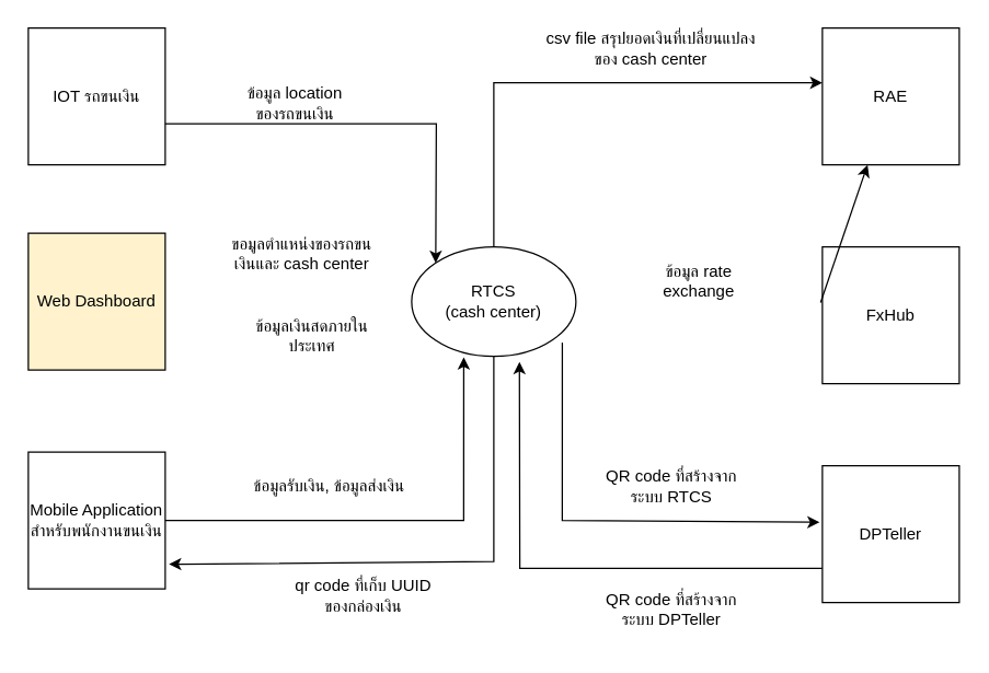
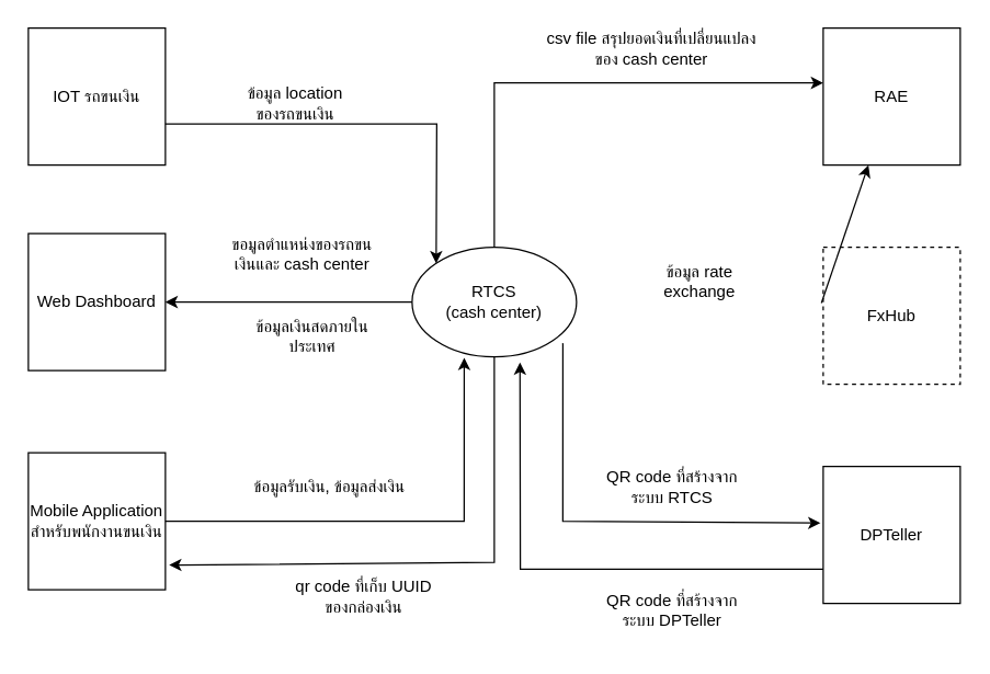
- <mxCell id="4" value="Web Dashboard" style="whiteSpace=wrap;html=1;aspect=fixed;fillColor=#fff2cc;" vertex="1" parent="1"><mxGeometry x="20" y="170" width="100" height="100" as="geometry" /></mxCell>
+ <mxCell id="4" value="Web Dashboard" style="whiteSpace=wrap;html=1;aspect=fixed;" vertex="1" parent="1"><mxGeometry x="20" y="170" width="100" height="100" as="geometry" /></mxCell>
+ <mxCell id="17" value="" style="endArrow=classic;html=1;rounded=0;exitX=0;exitY=0.5;exitDx=0;exitDy=0;entryX=1;entryY=0.5;entryDx=0;entryDy=0;" edge="1" parent="1" source="2" target="4"><mxGeometry width="50" height="50" relative="1" as="geometry"><mxPoint x="340" y="310" as="sourcePoint" /><mxPoint x="130" y="220" as="targetPoint" /></mxGeometry></mxCell>
- <mxCell id="6" value="FxHub" style="whiteSpace=wrap;html=1;aspect=fixed;" vertex="1" parent="1"><mxGeometry x="600" y="180" width="100" height="100" as="geometry" /></mxCell>
+ <mxCell id="6" value="FxHub" style="whiteSpace=wrap;html=1;aspect=fixed;dashed=1;" vertex="1" parent="1"><mxGeometry x="600" y="180" width="100" height="100" as="geometry" /></mxCell>
